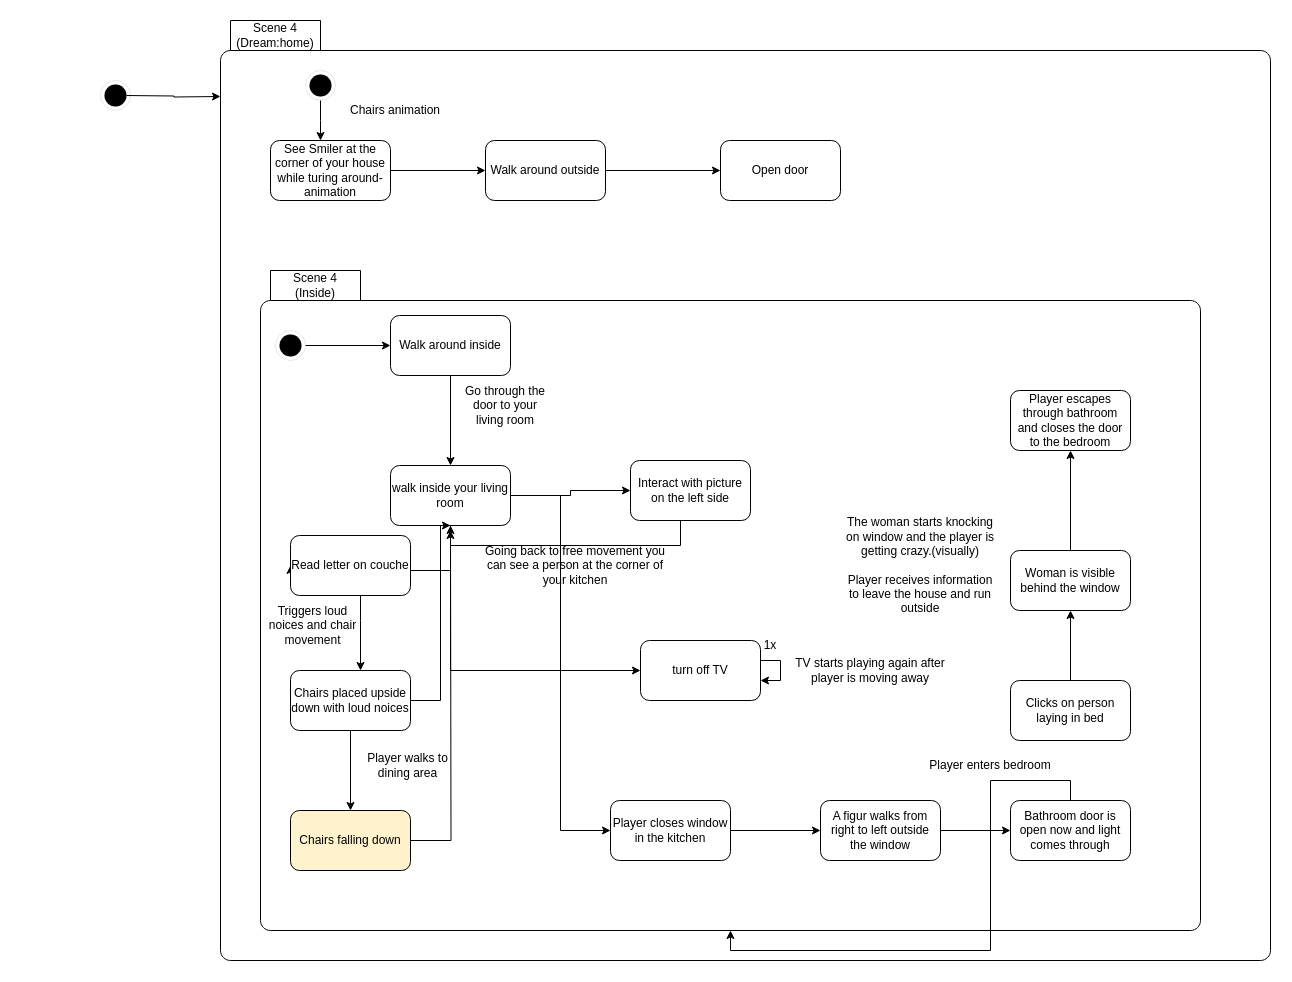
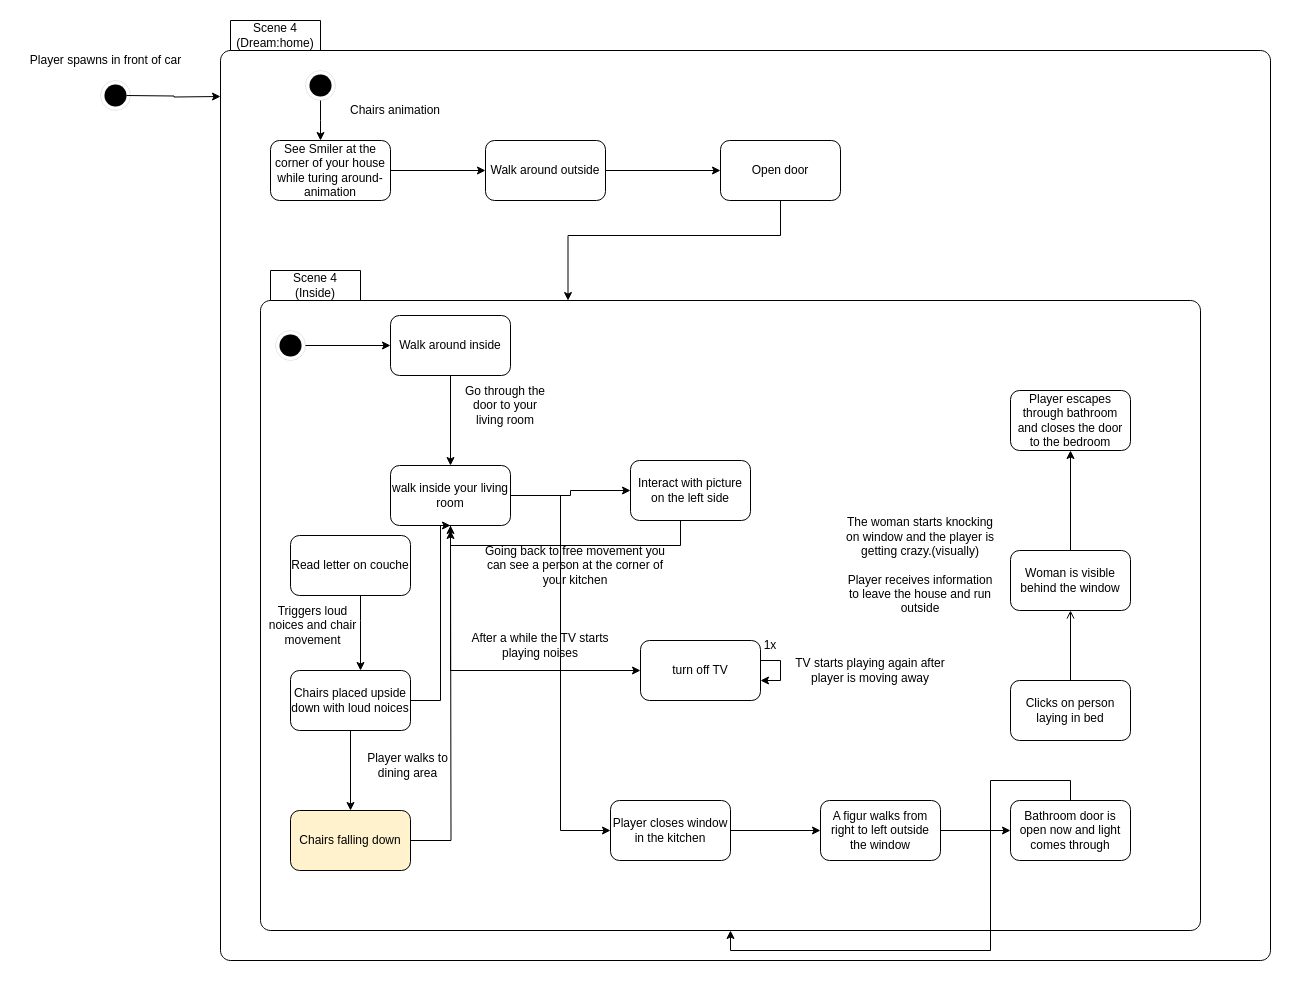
+ <mxCell id="3" value="Player spawns in front of car" style="text;html=1;align=center;verticalAlign=middle;resizable=0;points=[];autosize=1;strokeColor=none;fillColor=none;" parent="1" vertex="1"><mxGeometry x="20" y="45" width="170" height="30" as="geometry" /></mxCell>
+ <mxCell id="15" style="edgeStyle=orthogonalEdgeStyle;rounded=0;orthogonalLoop=1;jettySize=auto;html=1;entryX=0;entryY=0;entryDx=307.5;entryDy=30;entryPerimeter=0;" edge="1" parent="1" source="13" target="14"><mxGeometry relative="1" as="geometry" /></mxCell>
- <mxCell id="22" style="edgeStyle=orthogonalEdgeStyle;rounded=0;orthogonalLoop=1;jettySize=auto;html=1;entryX=0;entryY=0.5;entryDx=0;entryDy=0;" edge="1" parent="1" source="24" target="35"><mxGeometry relative="1" as="geometry"><Array as="points"><mxPoint x="450" y="570" /><mxPoint x="290" y="570" /></Array></mxGeometry></mxCell>
- <mxCell id="49" style="edgeStyle=orthogonalEdgeStyle;rounded=0;orthogonalLoop=1;jettySize=auto;html=1;" edge="1" parent="1" source="50" target="53"><mxGeometry relative="1" as="geometry" /></mxCell>
+ <mxCell id="49" style="edgeStyle=orthogonalEdgeStyle;rounded=0;orthogonalLoop=1;jettySize=auto;html=1;endArrow=open;" edge="1" parent="1" source="50" target="53"><mxGeometry relative="1" as="geometry" /></mxCell>
+ <mxCell id="30" value="After a while the TV starts playing noises" style="text;html=1;align=center;verticalAlign=middle;whiteSpace=wrap;rounded=0;" vertex="1" parent="1"><mxGeometry x="460" y="630" width="160" height="30" as="geometry" /></mxCell>
- <mxCell id="51" value="Player enters bedroom" style="text;html=1;align=center;verticalAlign=middle;whiteSpace=wrap;rounded=0;" vertex="1" parent="1"><mxGeometry x="910" y="750" width="160" height="30" as="geometry" /></mxCell>
